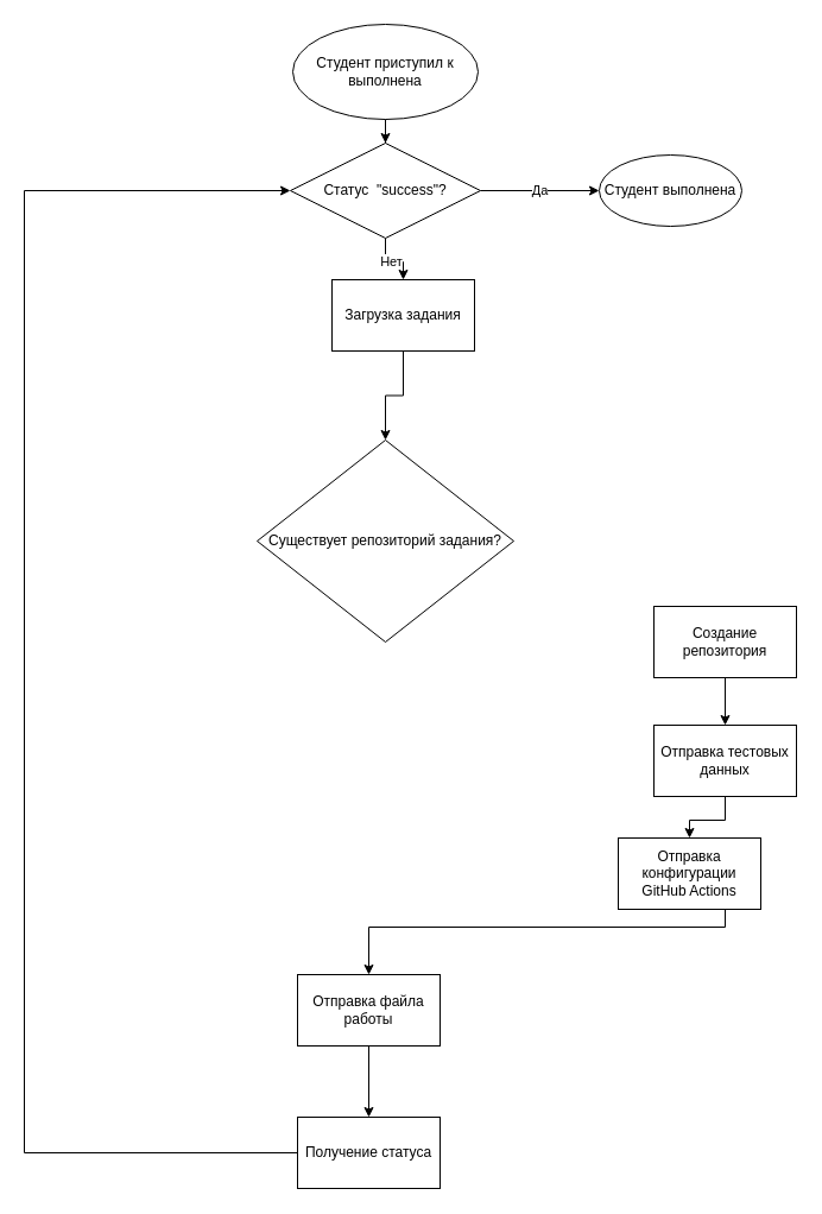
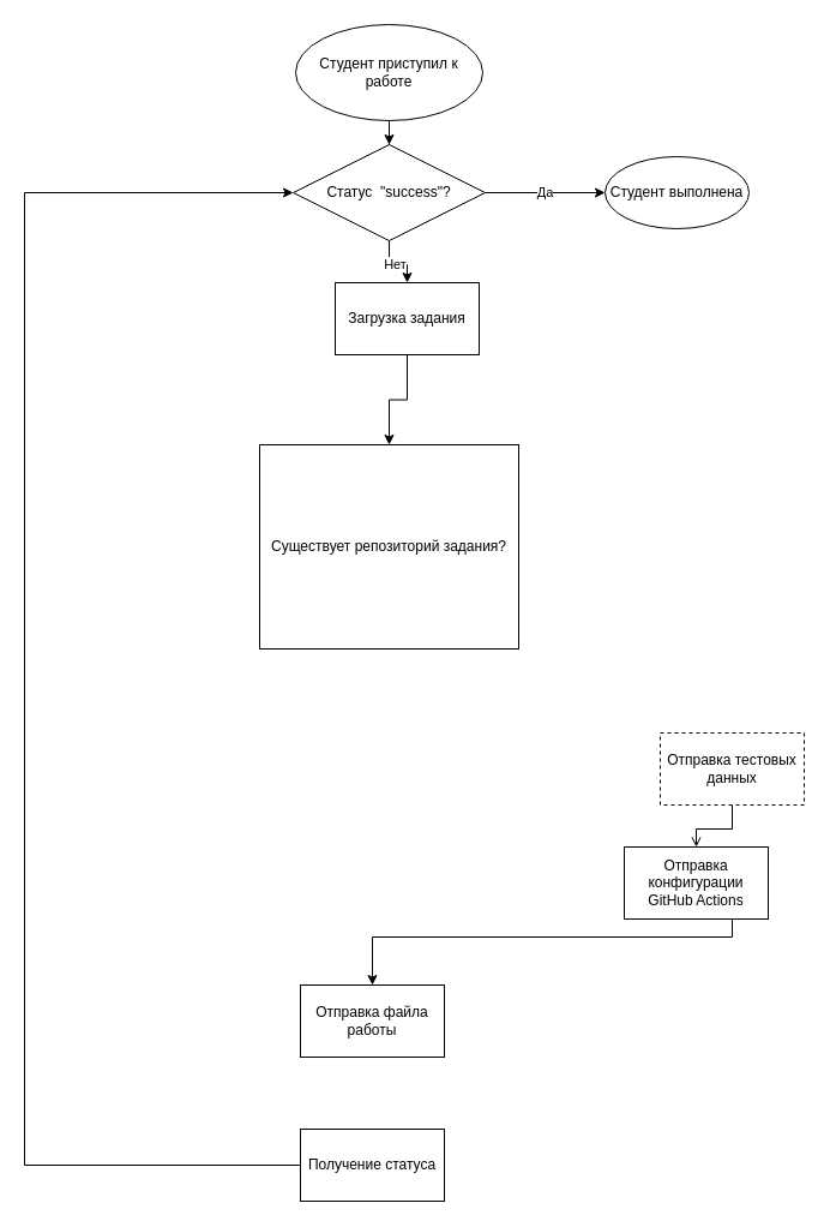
- <mxCell id="16" value="Студент приступил к выполнена" style="ellipse;whiteSpace=wrap;html=1;" vertex="1" parent="1"><mxGeometry x="246" y="20" width="156" height="80" as="geometry" /></mxCell>
+ <mxCell id="16" value="Студент приступил к работе" style="ellipse;whiteSpace=wrap;html=1;" vertex="1" parent="1"><mxGeometry x="246" y="20" width="156" height="80" as="geometry" /></mxCell>
- <mxCell id="4" value="Существует репозиторий задания?" style="rhombus;whiteSpace=wrap;html=1;rounded=0;" vertex="1" parent="1"><mxGeometry x="216" y="370" width="216" height="170" as="geometry" /></mxCell>
+ <mxCell id="4" value="Существует репозиторий задания?" style="whiteSpace=wrap;html=1;rounded=0;" vertex="1" parent="1"><mxGeometry x="216" y="370" width="216" height="170" as="geometry" /></mxCell>
- <mxCell id="8" value="Создание репозитория" style="whiteSpace=wrap;html=1;rounded=0;" vertex="1" parent="1"><mxGeometry x="550" y="510" width="120" height="60" as="geometry" /></mxCell>
- <mxCell id="7" value="" style="edgeStyle=orthogonalEdgeStyle;rounded=0;orthogonalLoop=1;jettySize=auto;html=1;" edge="1" parent="1" source="8" target="10"><mxGeometry relative="1" as="geometry" /></mxCell>
- <mxCell id="10" value="Отправка тестовых данных" style="whiteSpace=wrap;html=1;rounded=0;" vertex="1" parent="1"><mxGeometry x="550" y="610" width="120" height="60" as="geometry" /></mxCell>
+ <mxCell id="10" value="Отправка тестовых данных" style="whiteSpace=wrap;html=1;rounded=0;dashed=1;" vertex="1" parent="1"><mxGeometry x="550" y="610" width="120" height="60" as="geometry" /></mxCell>
- <mxCell id="9" value="" style="edgeStyle=orthogonalEdgeStyle;rounded=0;orthogonalLoop=1;jettySize=auto;html=1;" edge="1" parent="1" source="10" target="12"><mxGeometry relative="1" as="geometry" /></mxCell>
+ <mxCell id="9" value="" style="edgeStyle=orthogonalEdgeStyle;rounded=0;orthogonalLoop=1;jettySize=auto;html=1;endArrow=open;" edge="1" parent="1" source="10" target="12"><mxGeometry relative="1" as="geometry" /></mxCell>
- <mxCell id="5" value="" style="edgeStyle=orthogonalEdgeStyle;rounded=0;orthogonalLoop=1;jettySize=auto;html=1;" edge="1" parent="1" source="6" target="14"><mxGeometry relative="1" as="geometry" /></mxCell>
